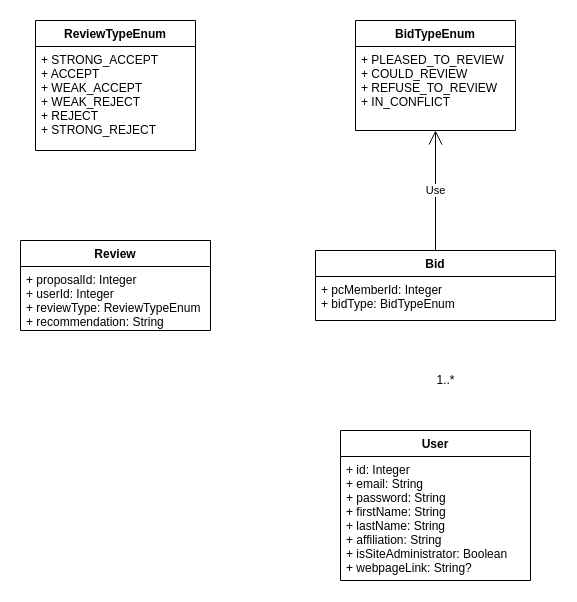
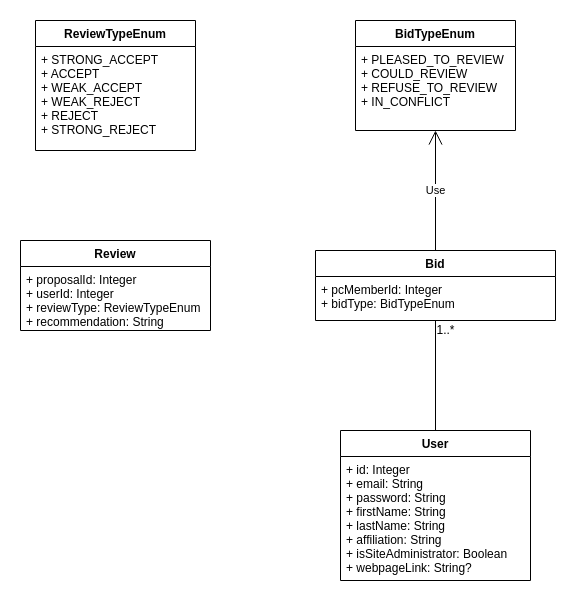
+ <mxCell id="13" value="" style="endArrow=none;html=1;" edge="1" parent="1" source="11" target="2"><mxGeometry width="50" height="50" relative="1" as="geometry"><mxPoint x="315" y="400" as="sourcePoint" /><mxPoint x="365" y="350" as="targetPoint" /></mxGeometry></mxCell>
- <mxCell id="14" value="1..*" style="text;html=1;align=center;verticalAlign=middle;resizable=0;points=[];autosize=1;" vertex="1" parent="1"><mxGeometry x="430" y="370" width="30" height="20" as="geometry" /></mxCell>
+ <mxCell id="14" value="1..*" style="text;html=1;align=center;verticalAlign=middle;resizable=0;points=[];autosize=1;" vertex="1" parent="1"><mxGeometry x="430" y="320" width="30" height="20" as="geometry" /></mxCell>
